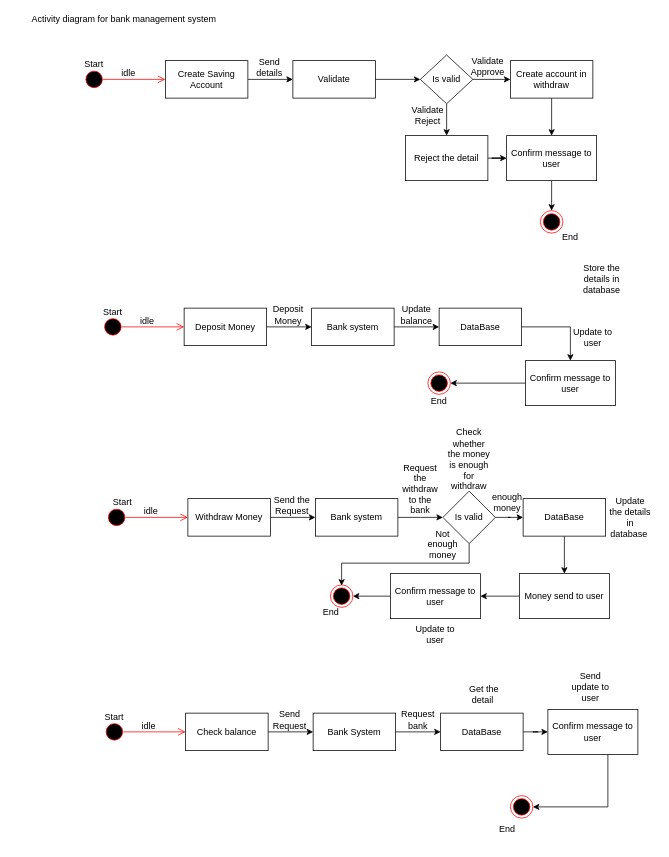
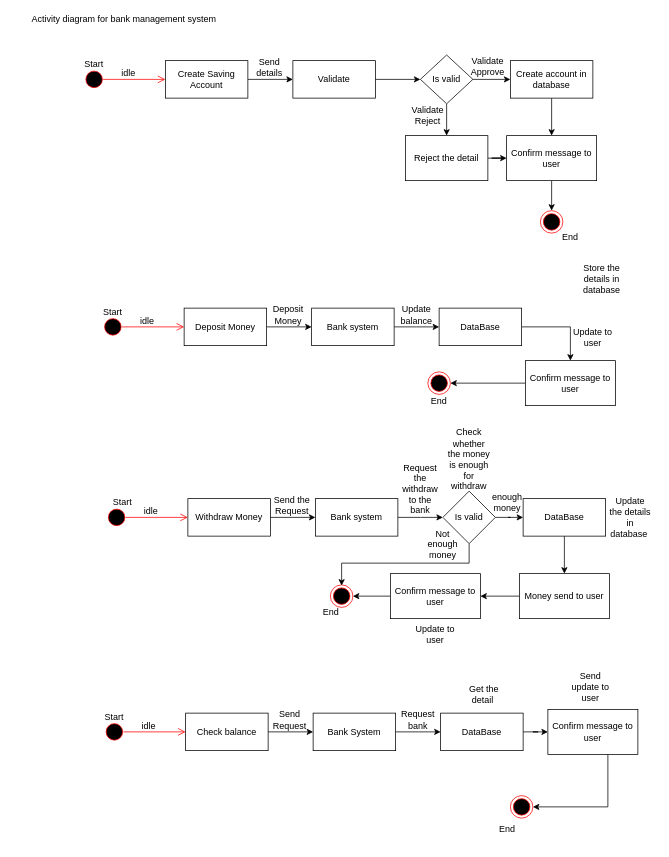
- <mxCell id="12" value="Create account in withdraw" style="html=1;whiteSpace=wrap;" vertex="1" parent="1"><mxGeometry x="680" y="80" width="110" height="50" as="geometry" /></mxCell>
+ <mxCell id="12" value="Create account in database" style="html=1;whiteSpace=wrap;" vertex="1" parent="1"><mxGeometry x="680" y="80" width="110" height="50" as="geometry" /></mxCell>
